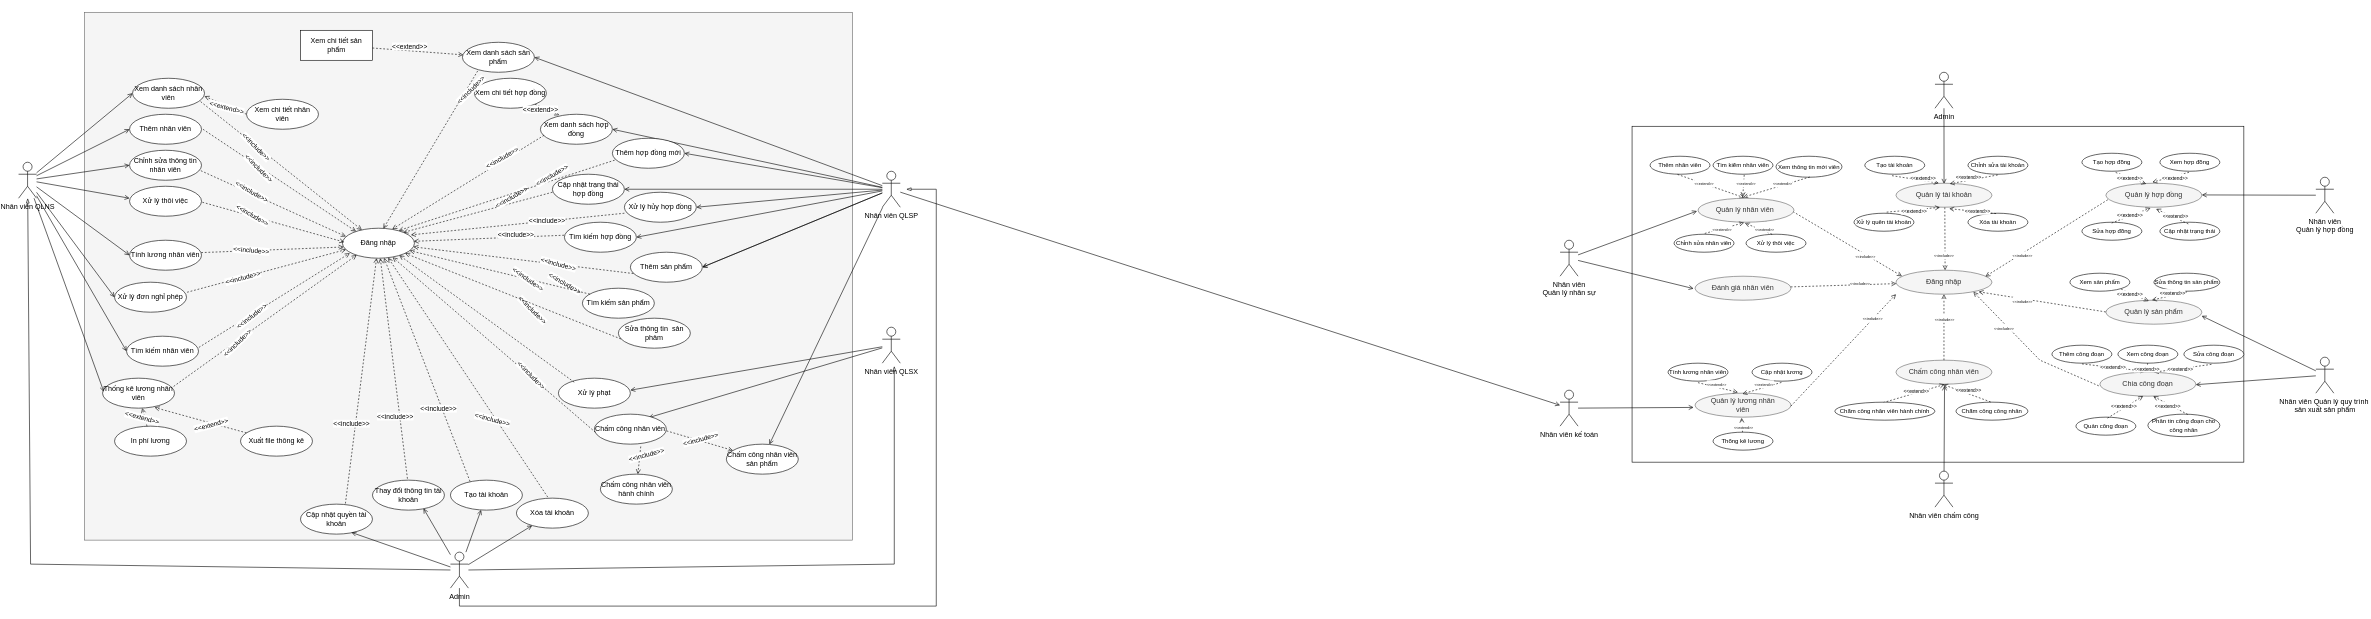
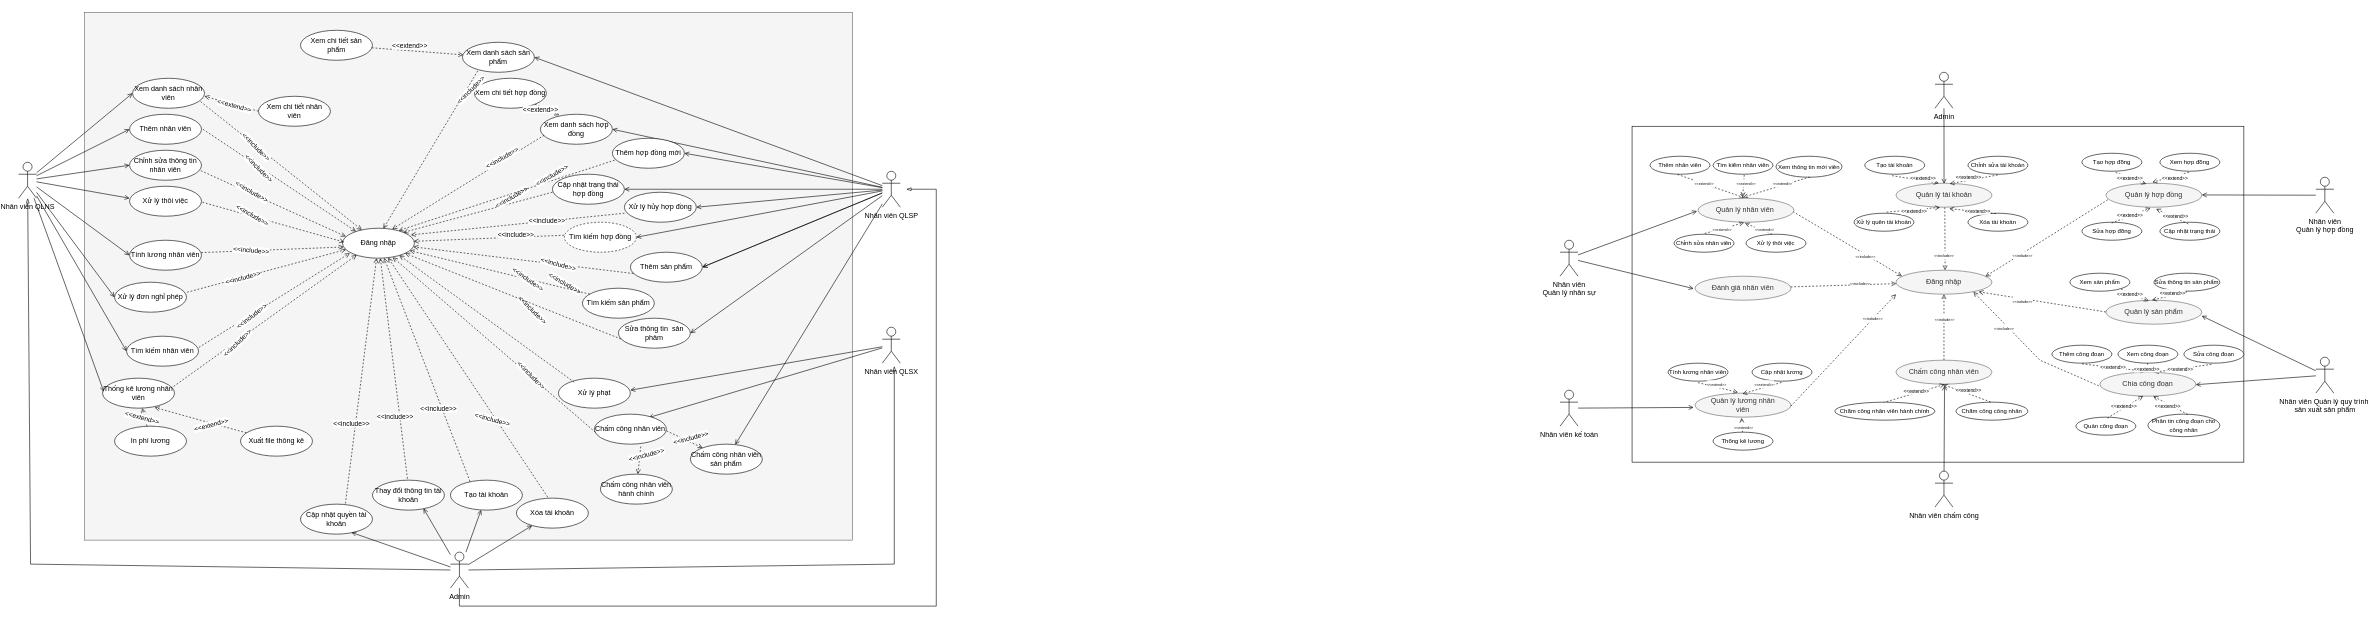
- <mxCell id="42" value="Xem chi tiết sản phẩm" style="whiteSpace=wrap;html=1;rounded=0;" parent="1" vertex="1"><mxGeometry x="490" y="50" width="120" height="50" as="geometry" /></mxCell>
+ <mxCell id="42" value="Xem chi tiết sản phẩm" style="ellipse;whiteSpace=wrap;html=1;" parent="1" vertex="1"><mxGeometry x="490" y="50" width="120" height="50" as="geometry" /></mxCell>
- <mxCell id="35" value="Xem chi tiết nhân viên" style="ellipse;whiteSpace=wrap;html=1;" parent="1" vertex="1"><mxGeometry x="400" y="165" width="120" height="50" as="geometry" /></mxCell>
+ <mxCell id="35" value="Xem chi tiết nhân viên" style="ellipse;whiteSpace=wrap;html=1;" parent="1" vertex="1"><mxGeometry x="420" y="160" width="120" height="50" as="geometry" /></mxCell>
- <mxCell id="21" value="Tìm kiếm hợp đồng" style="ellipse;whiteSpace=wrap;html=1;" parent="1" vertex="1"><mxGeometry x="930" y="370" width="120" height="50" as="geometry" /></mxCell>
+ <mxCell id="21" value="Tìm kiếm hợp đồng" style="ellipse;whiteSpace=wrap;html=1;dashed=1;" parent="1" vertex="1"><mxGeometry x="930" y="370" width="120" height="50" as="geometry" /></mxCell>
- <mxCell id="38" value="" style="endArrow=open;html=1;endFill=0;" parent="1" source="19" target="128" edge="1"><mxGeometry width="50" height="50" relative="1" as="geometry"><mxPoint x="860" y="320" as="sourcePoint" /><mxPoint x="740" y="480" as="targetPoint" /></mxGeometry></mxCell>
+ <mxCell id="38" value="" style="endArrow=open;html=1;endFill=0;entryX=1;entryY=0.5;entryDx=0;entryDy=0;" parent="1" source="19" target="36" edge="1"><mxGeometry width="50" height="50" relative="1" as="geometry"><mxPoint x="860" y="320" as="sourcePoint" /><mxPoint x="740" y="480" as="targetPoint" /></mxGeometry></mxCell>
- <mxCell id="50" value="Chấm công nhân viên sản phẩm" style="ellipse;whiteSpace=wrap;html=1;" parent="1" vertex="1"><mxGeometry x="1200" y="740" width="120" height="50" as="geometry" /></mxCell>
+ <mxCell id="50" value="Chấm công nhân viên sản phẩm" style="ellipse;whiteSpace=wrap;html=1;" parent="1" vertex="1"><mxGeometry x="1140" y="740" width="120" height="50" as="geometry" /></mxCell>
